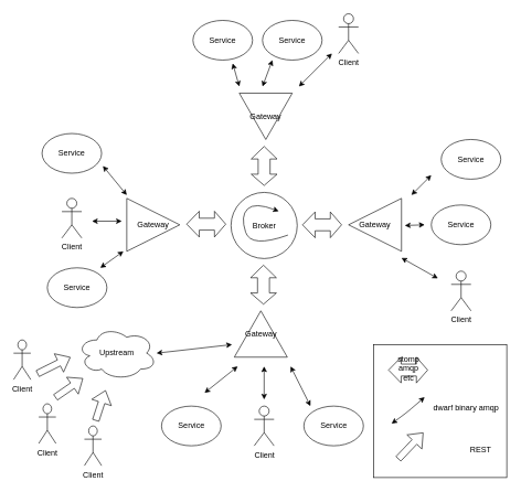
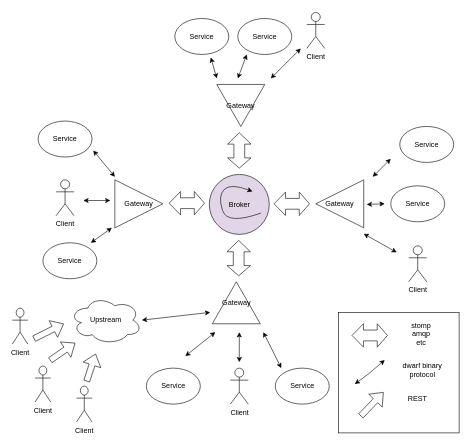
- <mxCell id="2" value="Broker" style="ellipse;whiteSpace=wrap;html=1;aspect=fixed;" vertex="1" parent="1"><mxGeometry x="348.5" y="290" width="100" height="100" as="geometry" /></mxCell>
+ <mxCell id="2" value="Broker" style="ellipse;whiteSpace=wrap;html=1;aspect=fixed;fillColor=#e1d5e7;" vertex="1" parent="1"><mxGeometry x="348.5" y="290" width="100" height="100" as="geometry" /></mxCell>
- <mxCell id="37" value="stomp amqp&lt;br&gt;etc" style="text;html=1;strokeColor=none;fillColor=none;align=center;verticalAlign=middle;whiteSpace=wrap;rounded=0;" vertex="1" parent="1"><mxGeometry x="597" y="546" width="40" height="20" as="geometry" /></mxCell>
+ <mxCell id="37" value="stomp amqp&lt;br&gt;etc" style="text;html=1;strokeColor=none;fillColor=none;align=center;verticalAlign=middle;whiteSpace=wrap;rounded=0;" vertex="1" parent="1"><mxGeometry x="682" y="546" width="40" height="20" as="geometry" /></mxCell>
- <mxCell id="38" value="dwarf binary amqp" style="text;html=1;strokeColor=none;fillColor=none;align=center;verticalAlign=middle;whiteSpace=wrap;rounded=0;" vertex="1" parent="1"><mxGeometry x="652" y="606" width="104" height="20" as="geometry" /></mxCell>
+ <mxCell id="38" value="dwarf binary protocol" style="text;html=1;strokeColor=none;fillColor=none;align=center;verticalAlign=middle;whiteSpace=wrap;rounded=0;" vertex="1" parent="1"><mxGeometry x="652" y="606" width="104" height="20" as="geometry" /></mxCell>
- <mxCell id="50" value="REST" style="text;html=1;strokeColor=none;fillColor=none;align=center;verticalAlign=middle;whiteSpace=wrap;rounded=0;" vertex="1" parent="1"><mxGeometry x="706" y="669.5" width="40" height="20" as="geometry" /></mxCell>
+ <mxCell id="50" value="REST" style="text;html=1;strokeColor=none;fillColor=none;align=center;verticalAlign=middle;whiteSpace=wrap;rounded=0;" vertex="1" parent="1"><mxGeometry x="676" y="654.5" width="40" height="20" as="geometry" /></mxCell>
